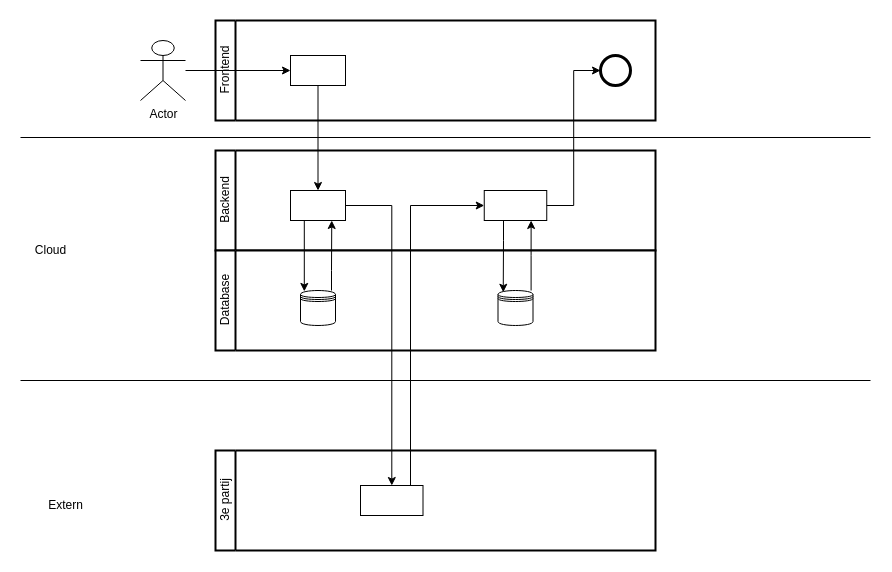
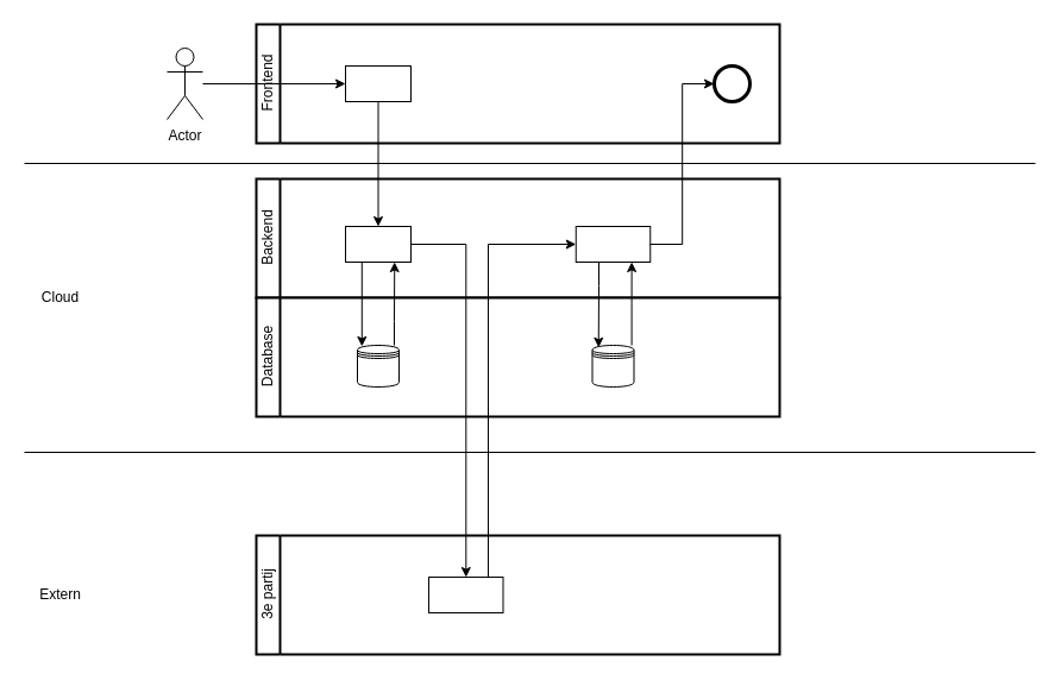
- <mxCell id="2" value="Actor" style="shape=umlActor;verticalLabelPosition=bottom;verticalAlign=top;html=1;outlineConnect=0;" vertex="1" parent="1"><mxGeometry x="140" y="40" width="45" height="60" as="geometry" /></mxCell>
+ <mxCell id="2" value="Actor" style="shape=umlActor;verticalLabelPosition=bottom;verticalAlign=top;html=1;outlineConnect=0;" vertex="1" parent="1"><mxGeometry x="140" y="40" width="30" height="60" as="geometry" /></mxCell>
- <mxCell id="21" value="Extern" style="text;html=1;align=center;verticalAlign=middle;resizable=0;points=[];autosize=1;strokeColor=none;fillColor=none;" vertex="1" parent="1"><mxGeometry x="40" y="495" width="50" height="20" as="geometry" /></mxCell>
+ <mxCell id="21" value="Extern" style="text;html=1;align=center;verticalAlign=middle;resizable=0;points=[];autosize=1;strokeColor=none;fillColor=none;" vertex="1" parent="1"><mxGeometry x="25" y="490" width="50" height="20" as="geometry" /></mxCell>
